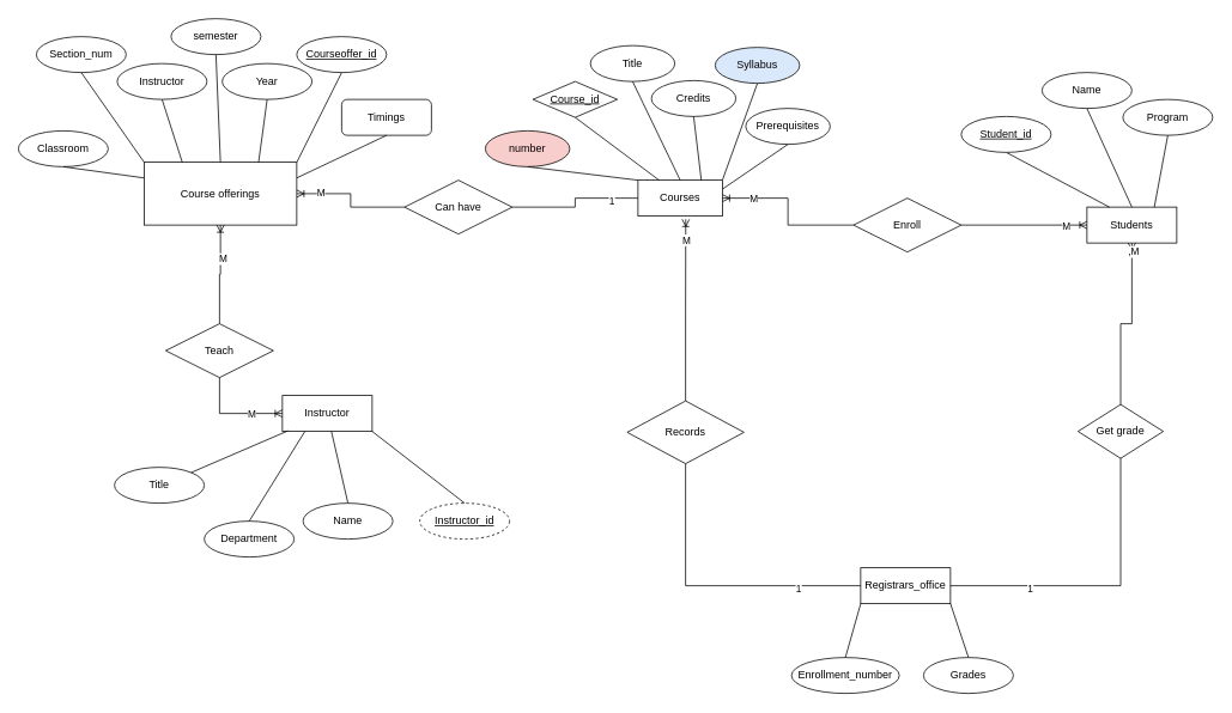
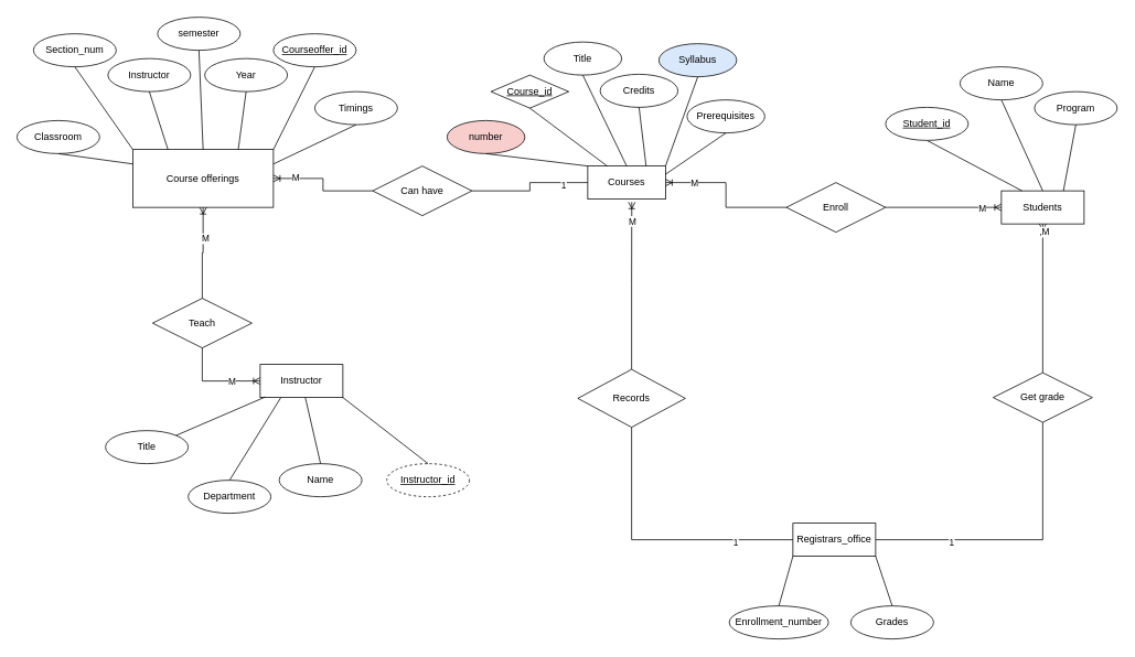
- <mxCell id="22" value="Timings" style="whiteSpace=wrap;html=1;align=center;rounded=1;" parent="1" vertex="1"><mxGeometry x="380" y="110" width="100" height="40" as="geometry" /></mxCell>
+ <mxCell id="22" value="Timings" style="ellipse;whiteSpace=wrap;html=1;align=center;" parent="1" vertex="1"><mxGeometry x="380" y="110" width="100" height="40" as="geometry" /></mxCell>
- <mxCell id="69" value="Get grade" style="shape=rhombus;perimeter=rhombusPerimeter;whiteSpace=wrap;html=1;align=center;" vertex="1" parent="1"><mxGeometry x="1200" y="450" width="95" height="60" as="geometry" /></mxCell>
+ <mxCell id="69" value="Get grade" style="shape=rhombus;perimeter=rhombusPerimeter;whiteSpace=wrap;html=1;align=center;" vertex="1" parent="1"><mxGeometry x="1200" y="450" width="120" height="60" as="geometry" /></mxCell>
